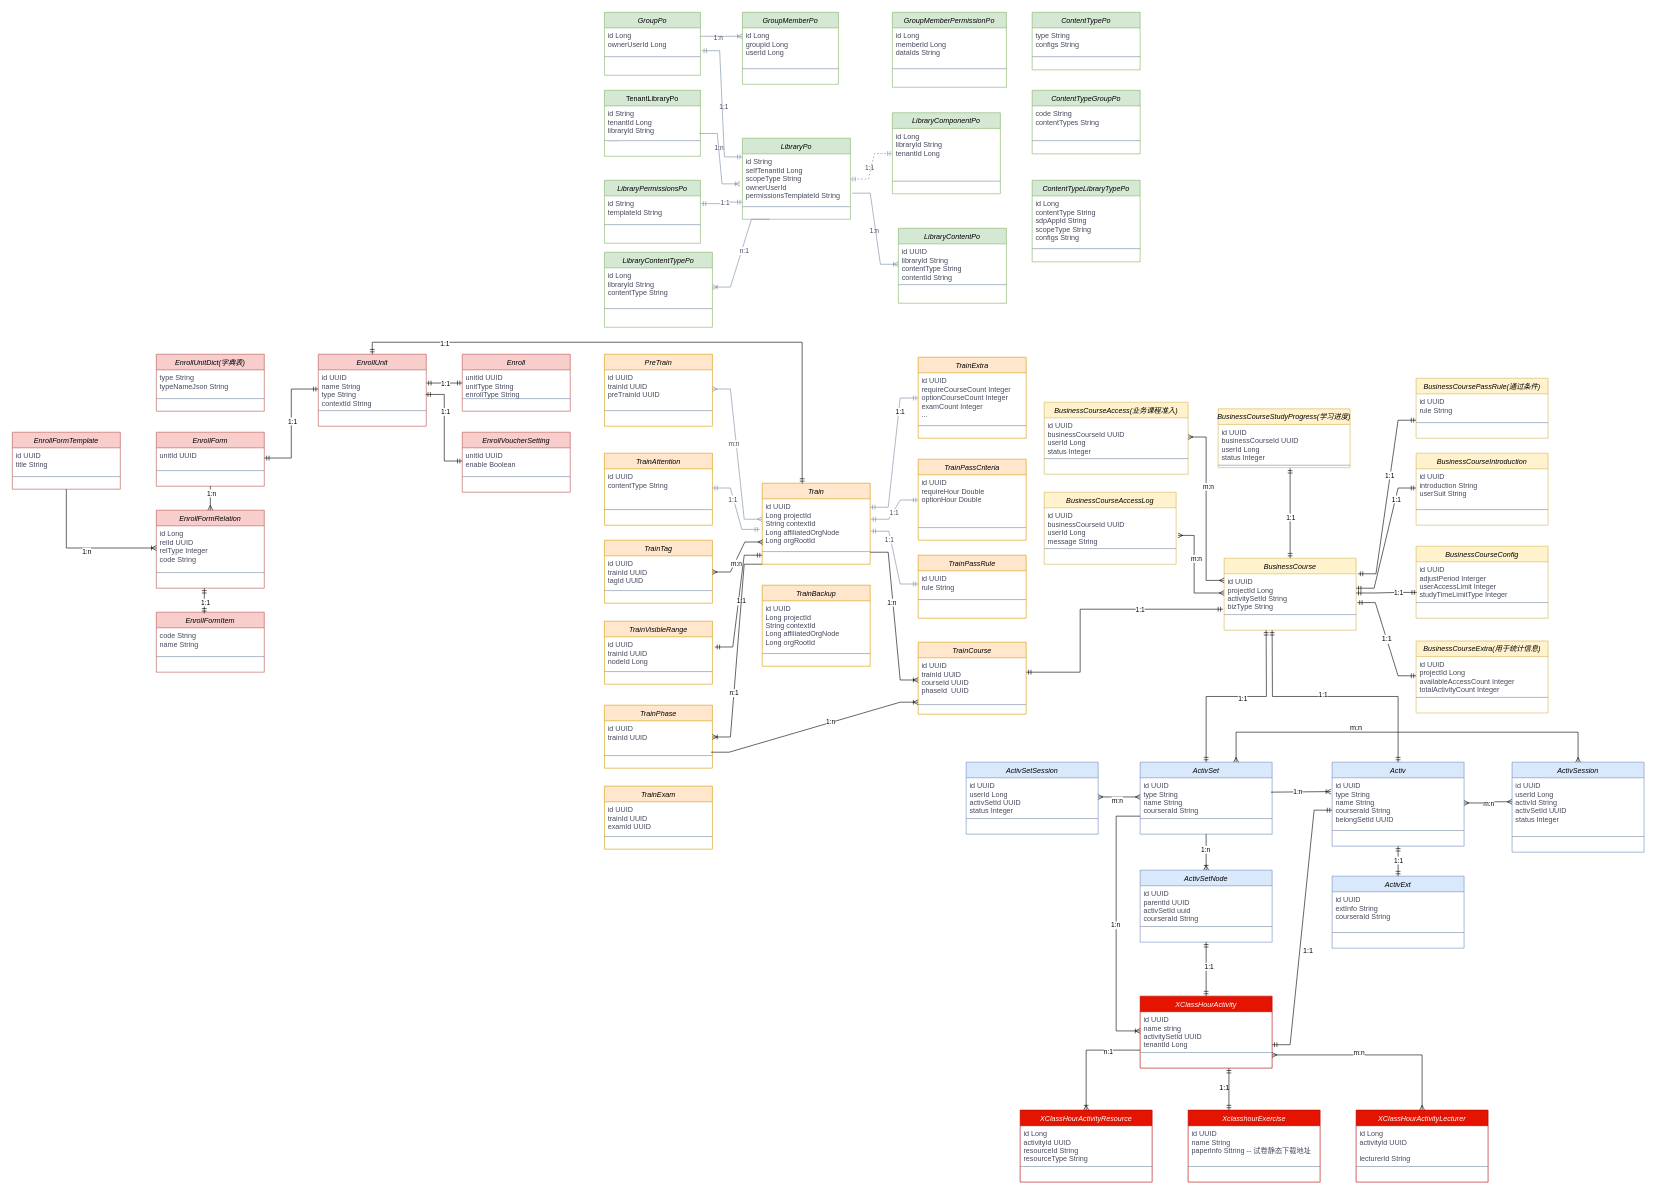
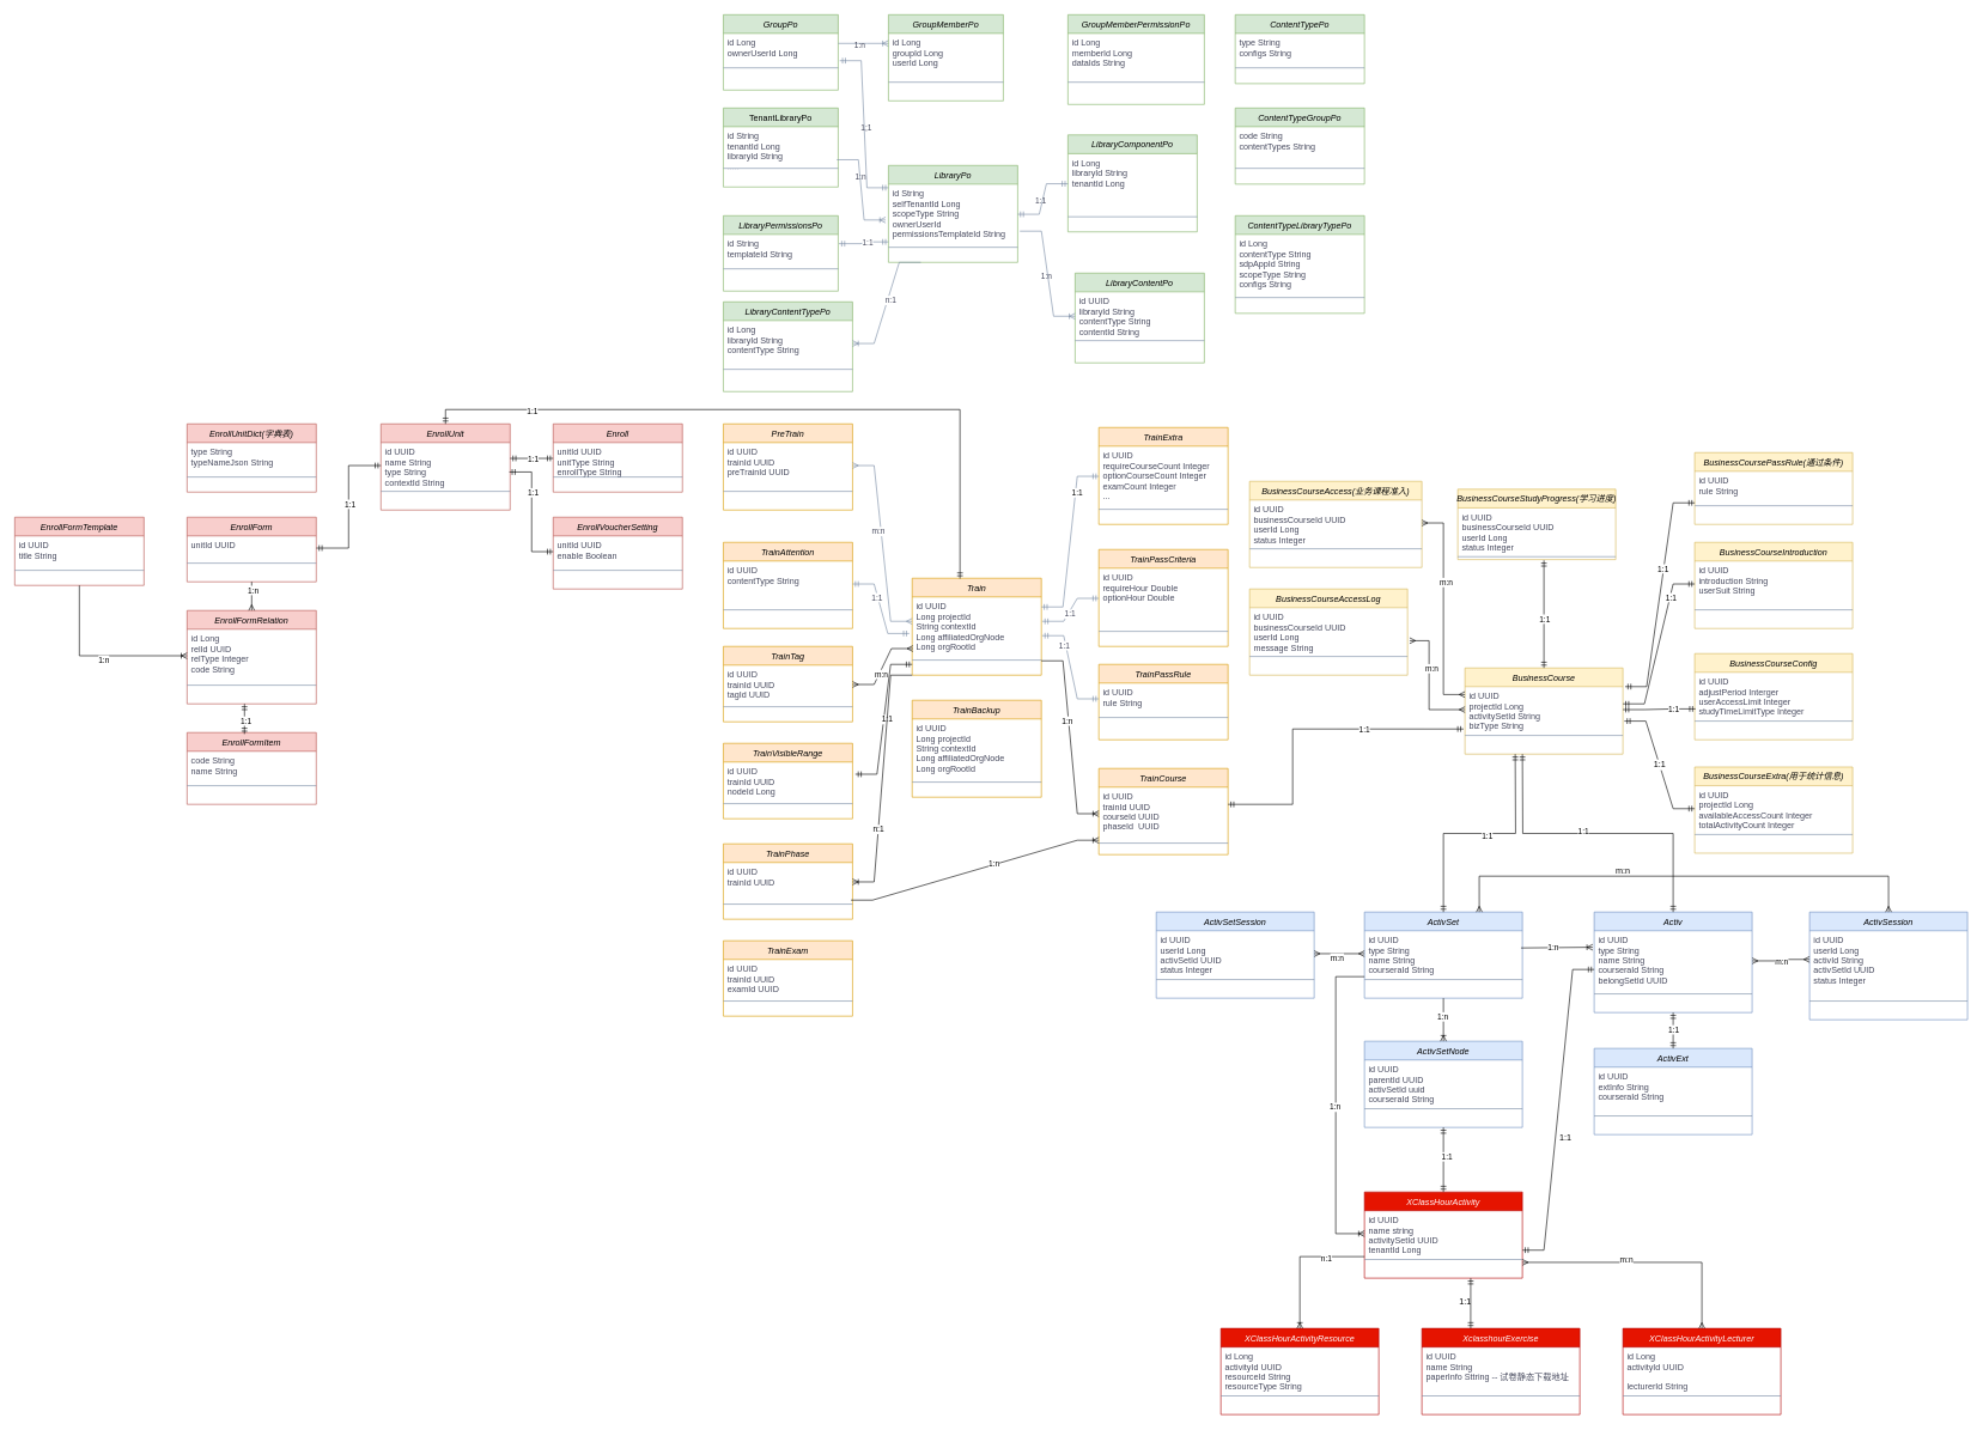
- <mxCell id="39" value="" style="edgeStyle=entityRelationEdgeStyle;fontSize=12;html=1;endArrow=ERmandOne;startArrow=ERmandOne;rounded=0;exitX=1;exitY=0.5;exitDx=0;exitDy=0;entryX=0;entryY=0.5;entryDx=0;entryDy=0;entryPerimeter=0;labelBackgroundColor=none;strokeColor=#788AA3;fontColor=default;dashed=1;" parent="1" source="3" target="26" edge="1"><mxGeometry width="100" height="100" relative="1" as="geometry"><mxPoint x="1387" y="350" as="sourcePoint" /><mxPoint x="1487" y="250" as="targetPoint" /></mxGeometry></mxCell>
+ <mxCell id="39" value="" style="edgeStyle=entityRelationEdgeStyle;fontSize=12;html=1;endArrow=ERmandOne;startArrow=ERmandOne;rounded=0;exitX=1;exitY=0.5;exitDx=0;exitDy=0;entryX=0;entryY=0.5;entryDx=0;entryDy=0;entryPerimeter=0;labelBackgroundColor=none;strokeColor=#788AA3;fontColor=default;" parent="1" source="3" target="26" edge="1"><mxGeometry width="100" height="100" relative="1" as="geometry"><mxPoint x="1387" y="350" as="sourcePoint" /><mxPoint x="1487" y="250" as="targetPoint" /></mxGeometry></mxCell>
